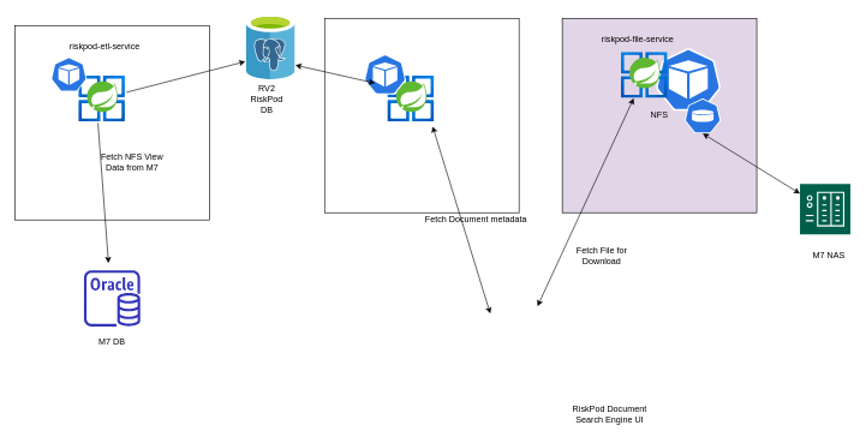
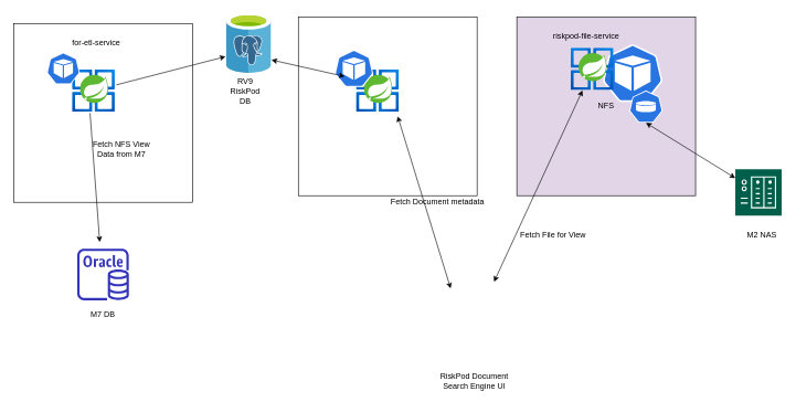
- <mxCell id="4" value="riskpod-etl-service" style="text;html=1;strokeColor=none;fillColor=none;align=center;verticalAlign=middle;whiteSpace=wrap;rounded=0;" vertex="1" parent="1"><mxGeometry x="70" y="55" width="150" height="20" as="geometry" /></mxCell>
+ <mxCell id="4" value="for-etl-service" style="text;html=1;strokeColor=none;fillColor=none;align=center;verticalAlign=middle;whiteSpace=wrap;rounded=0;" vertex="1" parent="1"><mxGeometry x="70" y="55" width="150" height="20" as="geometry" /></mxCell>
- <mxCell id="14" value="RV2 RiskPod DB" style="text;html=1;strokeColor=none;fillColor=none;align=center;verticalAlign=middle;whiteSpace=wrap;rounded=0;" vertex="1" parent="1"><mxGeometry x="350" y="127" width="40" height="20" as="geometry" /></mxCell>
+ <mxCell id="14" value="RV9 RiskPod DB" style="text;html=1;strokeColor=none;fillColor=none;align=center;verticalAlign=middle;whiteSpace=wrap;rounded=0;" vertex="1" parent="1"><mxGeometry x="350" y="127" width="40" height="20" as="geometry" /></mxCell>
- <mxCell id="30" value="Fetch File for Download" style="text;html=1;strokeColor=none;fillColor=none;align=center;verticalAlign=middle;whiteSpace=wrap;rounded=0;" vertex="1" parent="1"><mxGeometry x="780" y="345" width="110" height="20" as="geometry" /></mxCell>
+ <mxCell id="30" value="Fetch File for View" style="text;html=1;strokeColor=none;fillColor=none;align=center;verticalAlign=middle;whiteSpace=wrap;rounded=0;" vertex="1" parent="1"><mxGeometry x="780" y="345" width="110" height="20" as="geometry" /></mxCell>
- <mxCell id="24" value="M7 NAS" style="text;html=1;align=center;verticalAlign=middle;resizable=0;points=[];autosize=1;strokeColor=none;" vertex="1" parent="1"><mxGeometry x="1120" y="345" width="60" height="20" as="geometry" /></mxCell>
+ <mxCell id="24" value="M2 NAS" style="text;html=1;align=center;verticalAlign=middle;resizable=0;points=[];autosize=1;strokeColor=none;" vertex="1" parent="1"><mxGeometry x="1120" y="345" width="60" height="20" as="geometry" /></mxCell>
- <mxCell id="20" value="RiskPod Document Search Engine UI" style="text;html=1;strokeColor=none;fillColor=none;align=center;verticalAlign=middle;whiteSpace=wrap;rounded=0;" vertex="1" parent="1"><mxGeometry x="776" y="565" width="140" height="20" as="geometry" /></mxCell>
+ <mxCell id="20" value="RiskPod Document Search Engine UI" style="text;html=1;strokeColor=none;fillColor=none;align=center;verticalAlign=middle;whiteSpace=wrap;rounded=0;" vertex="1" parent="1"><mxGeometry x="646" y="565" width="140" height="20" as="geometry" /></mxCell>
